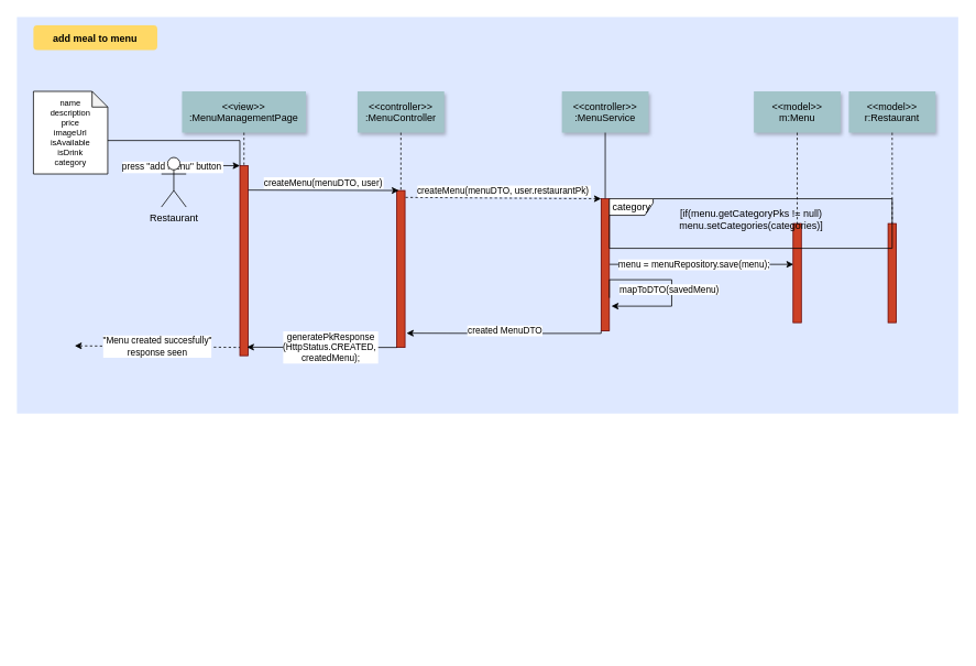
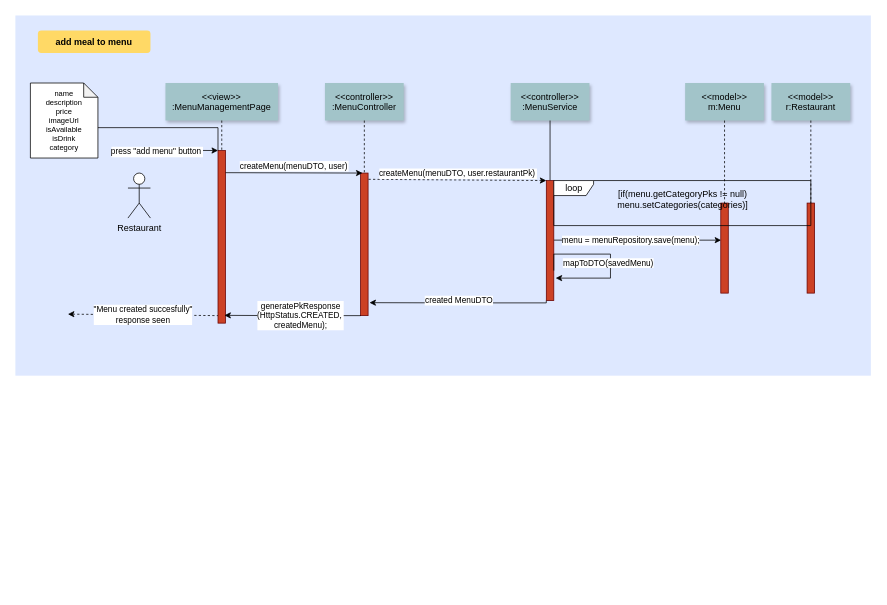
- <mxCell id="25" value="add meal to menu" style="rounded=1;fontStyle=1;fillColor=#FFD966;strokeColor=none" vertex="1" parent="1"><mxGeometry x="40" y="30" width="150" height="30" as="geometry" /></mxCell>
+ <mxCell id="25" value="add meal to menu" style="rounded=1;fontStyle=1;fillColor=#FFD966;strokeColor=none" vertex="1" parent="1"><mxGeometry x="50" y="40" width="150" height="30" as="geometry" /></mxCell>
- <mxCell id="27" value="&lt;div&gt;Restaurant&lt;/div&gt;" style="shape=umlActor;verticalLabelPosition=bottom;verticalAlign=top;html=1;outlineConnect=0;" vertex="1" parent="1"><mxGeometry x="195" y="190" width="30" height="60" as="geometry" /></mxCell>
+ <mxCell id="27" value="&lt;div&gt;Restaurant&lt;/div&gt;" style="shape=umlActor;verticalLabelPosition=bottom;verticalAlign=top;html=1;outlineConnect=0;" vertex="1" parent="1"><mxGeometry x="170" y="230" width="30" height="60" as="geometry" /></mxCell>
- <mxCell id="33" value="category" style="shape=umlFrame;whiteSpace=wrap;html=1;pointerEvents=0;width=53;height=20;" vertex="1" parent="1"><mxGeometry x="737.5" y="240" width="342.5" height="60" as="geometry" /></mxCell>
+ <mxCell id="33" value="loop" style="shape=umlFrame;whiteSpace=wrap;html=1;pointerEvents=0;width=53;height=20;" vertex="1" parent="1"><mxGeometry x="737.5" y="240" width="342.5" height="60" as="geometry" /></mxCell>
